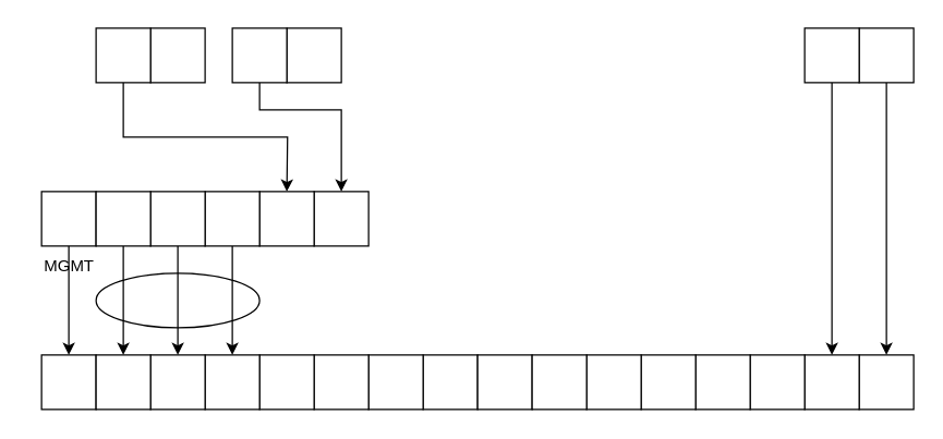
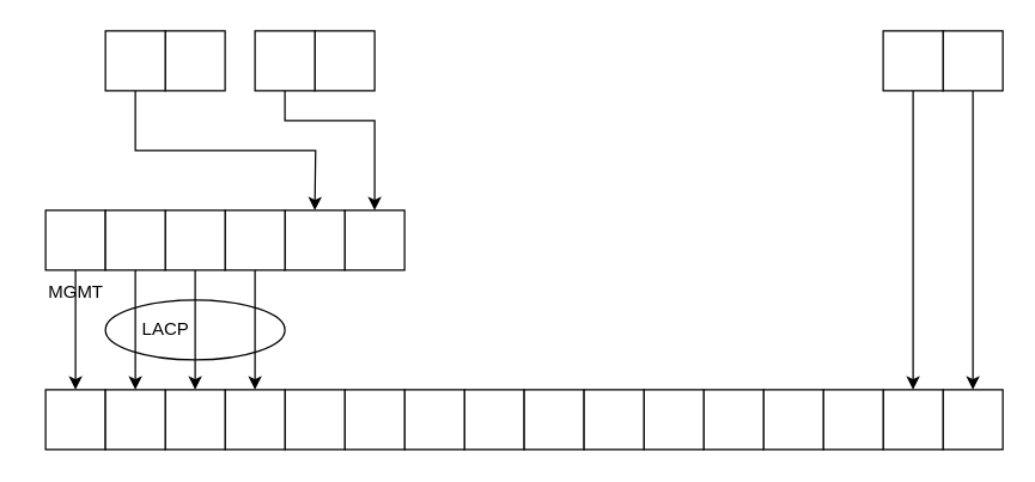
+ <mxCell id="46" value="LACP" style="text;html=1;align=center;verticalAlign=middle;resizable=0;points=[];autosize=1;strokeColor=none;fillColor=none;" vertex="1" parent="1"><mxGeometry x="85" y="205" width="50" height="30" as="geometry" /></mxCell>
